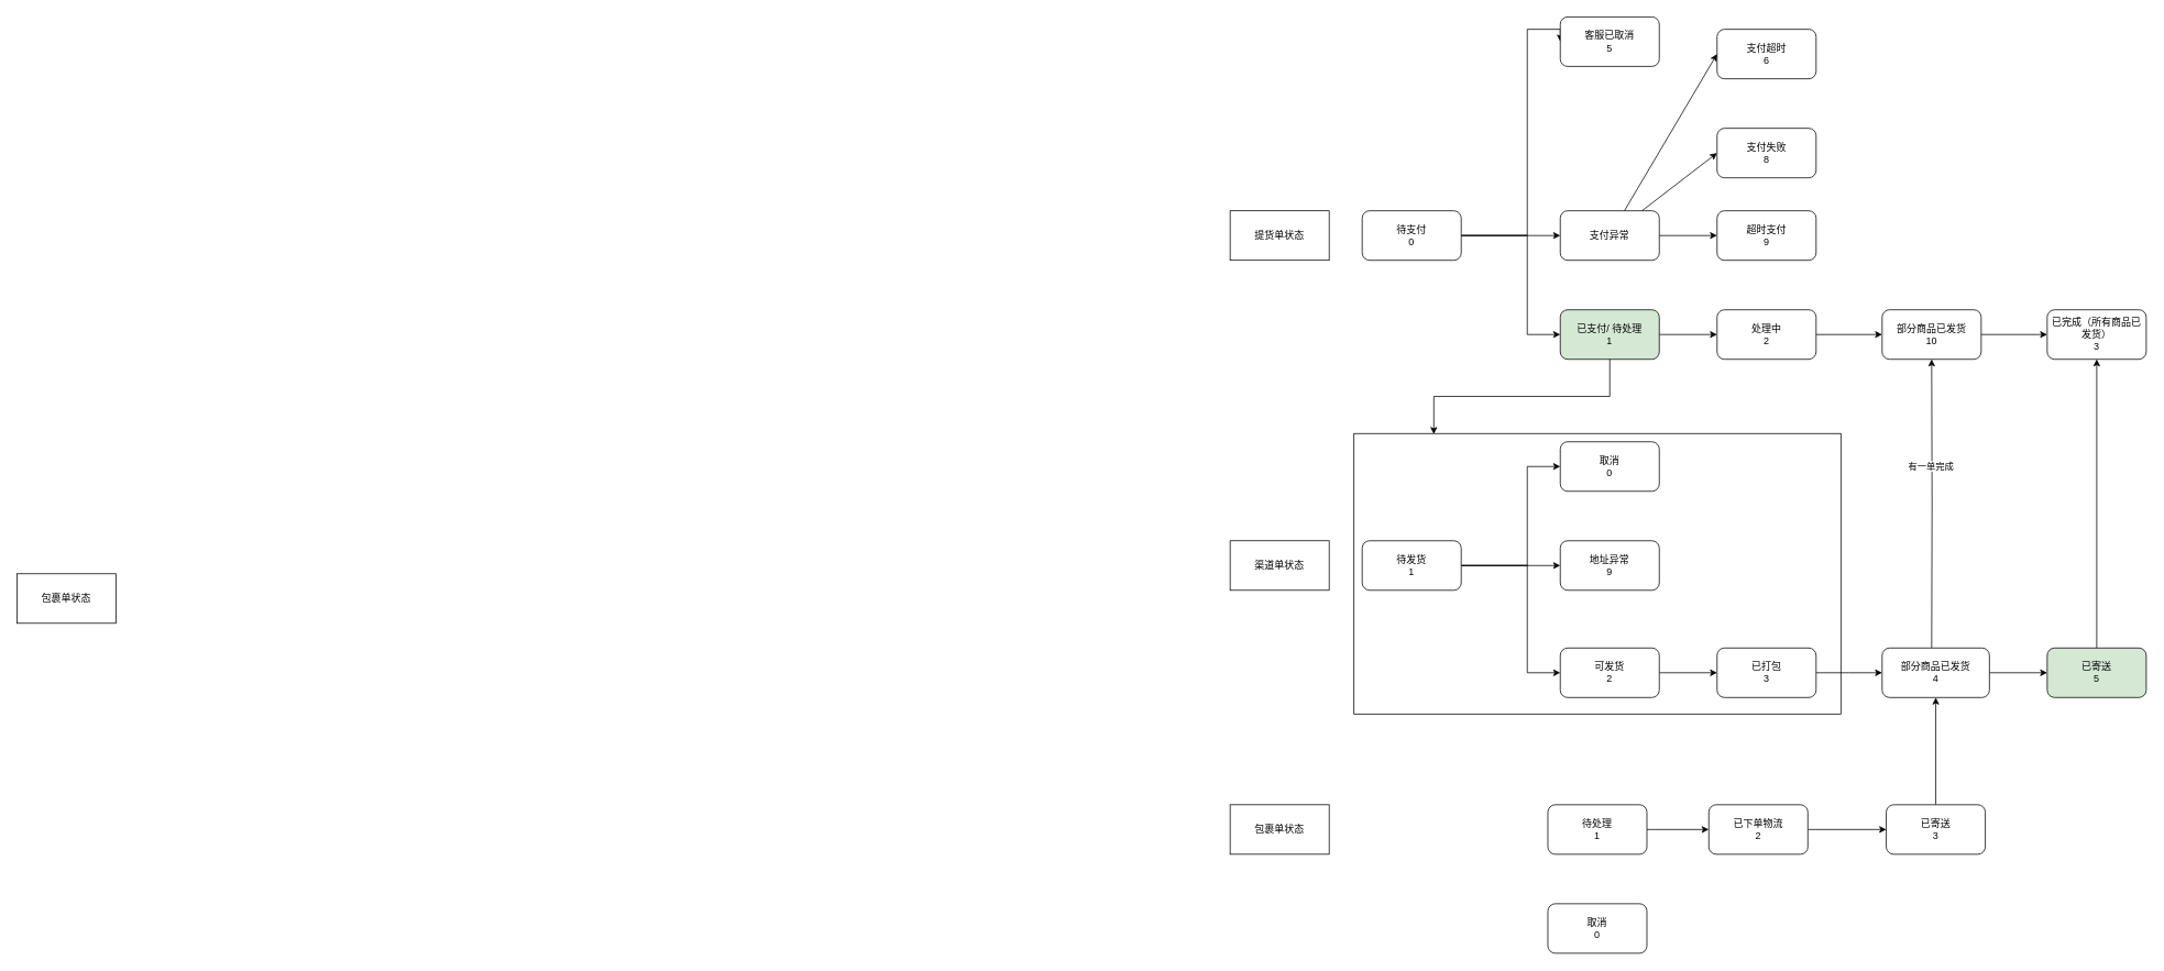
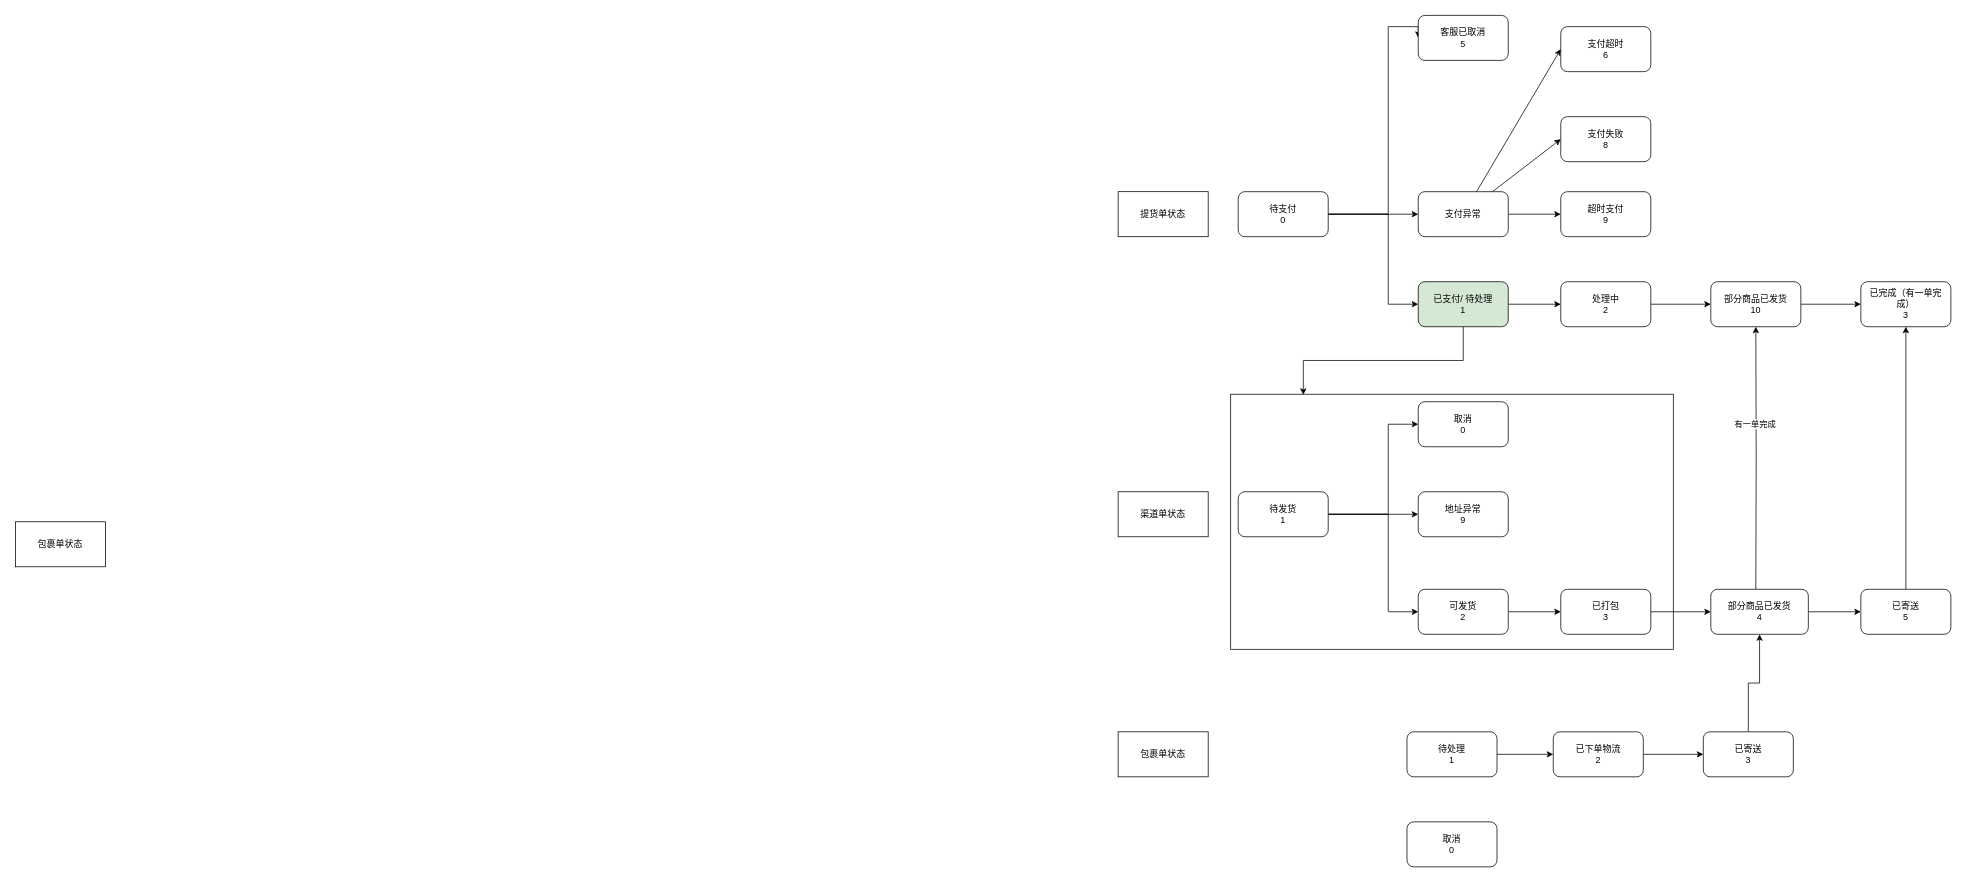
- <mxCell id="29" value="已完成（所有商品已发货）&lt;br&gt;3" style="whiteSpace=wrap;html=1;rounded=1;" vertex="1" parent="1"><mxGeometry x="2480" y="375" width="120" height="60" as="geometry" /></mxCell>
+ <mxCell id="29" value="已完成（有一单完成）&lt;br&gt;3" style="whiteSpace=wrap;html=1;rounded=1;" vertex="1" parent="1"><mxGeometry x="2480" y="375" width="120" height="60" as="geometry" /></mxCell>
- <mxCell id="48" value="已寄送&lt;br&gt;5" style="whiteSpace=wrap;html=1;rounded=1;fontSize=12;fillColor=#d5e8d4;" vertex="1" parent="1"><mxGeometry x="2480" y="785" width="120" height="60" as="geometry" /></mxCell>
+ <mxCell id="48" value="已寄送&lt;br&gt;5" style="whiteSpace=wrap;html=1;rounded=1;fontSize=12;" vertex="1" parent="1"><mxGeometry x="2480" y="785" width="120" height="60" as="geometry" /></mxCell>
- <mxCell id="44" value="已寄送&lt;br&gt;3" style="rounded=1;whiteSpace=wrap;html=1;" vertex="1" parent="1"><mxGeometry x="2285" y="975" width="120" height="60" as="geometry" /></mxCell>
+ <mxCell id="44" value="已寄送&lt;br&gt;3" style="rounded=1;whiteSpace=wrap;html=1;" vertex="1" parent="1"><mxGeometry x="2270" y="975" width="120" height="60" as="geometry" /></mxCell>
